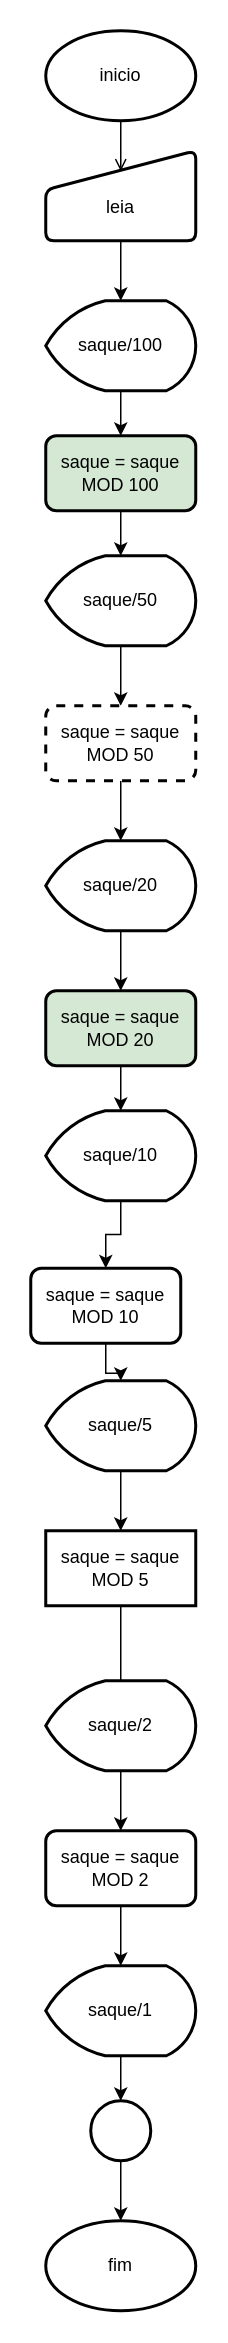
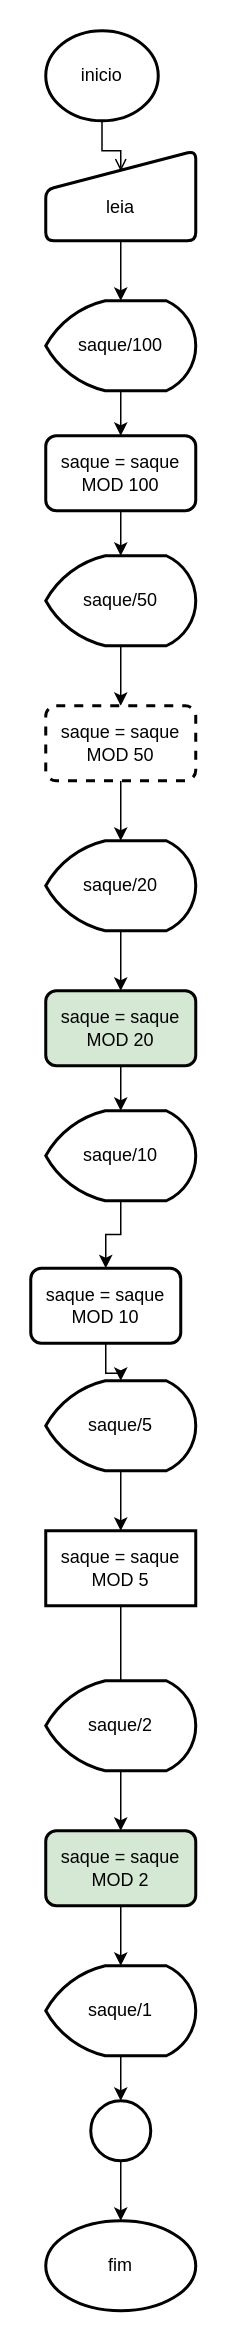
- <mxCell id="3" value="inicio" style="strokeWidth=2;html=1;shape=mxgraph.flowchart.start_1;whiteSpace=wrap;" vertex="1" parent="1"><mxGeometry x="30" y="20" width="100" height="60" as="geometry" /></mxCell>
+ <mxCell id="3" value="inicio" style="strokeWidth=2;html=1;shape=mxgraph.flowchart.start_1;whiteSpace=wrap;" vertex="1" parent="1"><mxGeometry x="30" y="20" width="75" height="60" as="geometry" /></mxCell>
- <mxCell id="9" value="saque = saque MOD 100" style="rounded=1;whiteSpace=wrap;html=1;absoluteArcSize=1;arcSize=14;strokeWidth=2;fillColor=#d5e8d4;" vertex="1" parent="1"><mxGeometry x="30" y="290" width="100" height="50" as="geometry" /></mxCell>
+ <mxCell id="9" value="saque = saque MOD 100" style="rounded=1;whiteSpace=wrap;html=1;absoluteArcSize=1;arcSize=14;strokeWidth=2;" vertex="1" parent="1"><mxGeometry x="30" y="290" width="100" height="50" as="geometry" /></mxCell>
- <mxCell id="29" value="saque = saque MOD 2" style="rounded=1;whiteSpace=wrap;html=1;absoluteArcSize=1;arcSize=14;strokeWidth=2;" vertex="1" parent="1"><mxGeometry x="30" y="1220" width="100" height="50" as="geometry" /></mxCell>
+ <mxCell id="29" value="saque = saque MOD 2" style="rounded=1;whiteSpace=wrap;html=1;absoluteArcSize=1;arcSize=14;strokeWidth=2;fillColor=#d5e8d4;" vertex="1" parent="1"><mxGeometry x="30" y="1220" width="100" height="50" as="geometry" /></mxCell>
